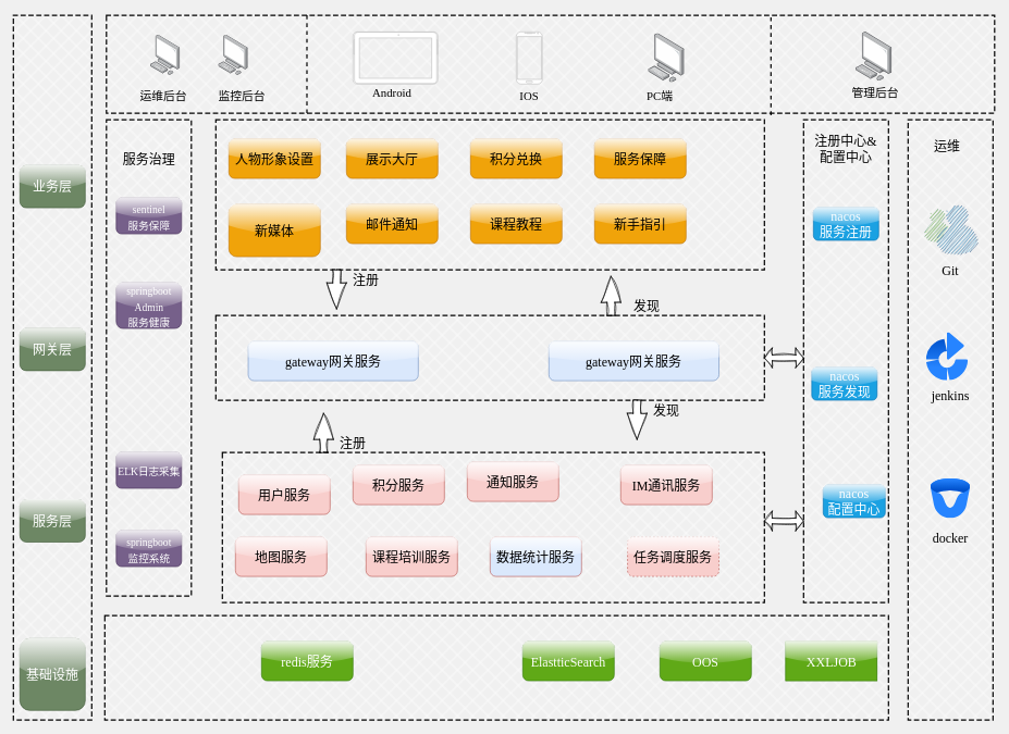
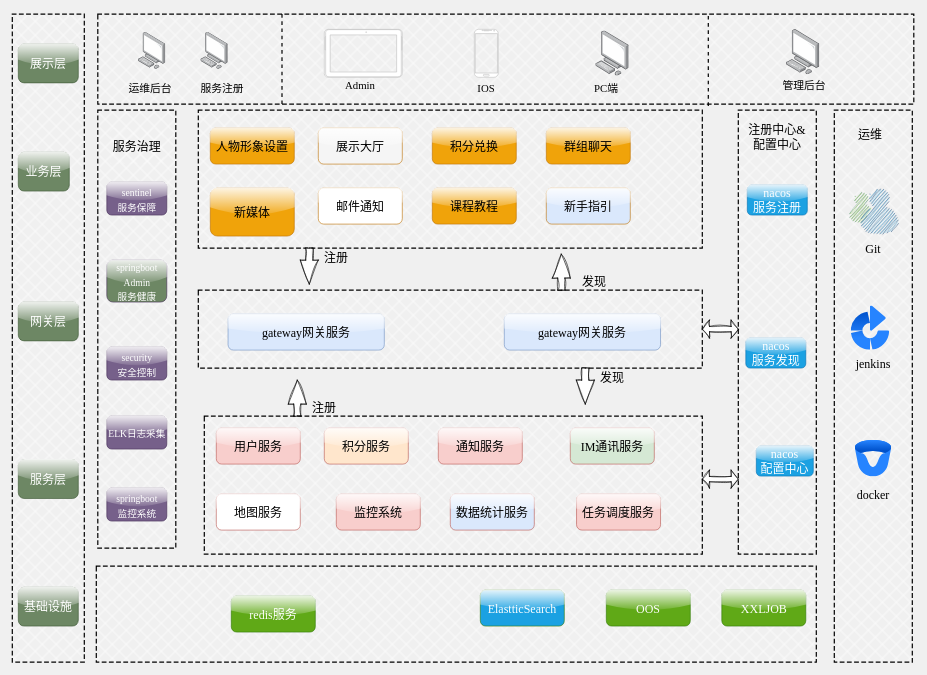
+ <mxCell id="76" value="展示层" style="rounded=1;whiteSpace=wrap;html=1;hachureGap=4;fontFamily=Architects Daughter;fontSource=https%3A%2F%2Ffonts.googleapis.com%2Fcss%3Ffamily%3DArchitects%2BDaughter;fontSize=20;shadow=0;glass=1;fillColor=#6d8764;strokeColor=#3A5431;fontColor=#ffffff;" vertex="1" parent="1"><mxGeometry x="30" y="73" width="100" height="64.65" as="geometry" /></mxCell>
- <mxCell id="16" value="Android" style="text;html=1;strokeColor=none;fillColor=none;align=center;verticalAlign=middle;whiteSpace=wrap;rounded=0;fontSize=18;fontFamily=Architects Daughter;" vertex="1" parent="1"><mxGeometry x="550" y="128.35" width="100" height="30" as="geometry" /></mxCell>
+ <mxCell id="16" value="Admin" style="text;html=1;strokeColor=none;fillColor=none;align=center;verticalAlign=middle;whiteSpace=wrap;rounded=0;fontSize=18;fontFamily=Architects Daughter;" vertex="1" parent="1"><mxGeometry x="550" y="128.35" width="100" height="30" as="geometry" /></mxCell>
- <mxCell id="11" value="监控后台" style="text;html=1;strokeColor=none;fillColor=none;align=center;verticalAlign=middle;whiteSpace=wrap;rounded=0;fontSize=18;fontFamily=Architects Daughter;" vertex="1" parent="1"><mxGeometry x="320" y="133" width="100" height="30" as="geometry" /></mxCell>
+ <mxCell id="11" value="服务注册" style="text;html=1;strokeColor=none;fillColor=none;align=center;verticalAlign=middle;whiteSpace=wrap;rounded=0;fontSize=18;fontFamily=Architects Daughter;" vertex="1" parent="1"><mxGeometry x="320" y="133" width="100" height="30" as="geometry" /></mxCell>
- <mxCell id="32" value="展示大厅" style="rounded=1;whiteSpace=wrap;html=1;hachureGap=4;fontFamily=Architects Daughter;fontSource=https%3A%2F%2Ffonts.googleapis.com%2Fcss%3Ffamily%3DArchitects%2BDaughter;fontSize=20;shadow=0;glass=1;fillColor=#f0a30a;strokeColor=#BD7000;fontColor=#000000;" vertex="1" parent="1"><mxGeometry x="530" y="213" width="140" height="60" as="geometry" /></mxCell>
+ <mxCell id="32" value="展示大厅" style="rounded=1;whiteSpace=wrap;html=1;hachureGap=4;fontFamily=Architects Daughter;fontSource=https%3A%2F%2Ffonts.googleapis.com%2Fcss%3Ffamily%3DArchitects%2BDaughter;fontSize=20;shadow=0;glass=1;fillColor=#f5f5f5;strokeColor=#BD7000;fontColor=#000000;" vertex="1" parent="1"><mxGeometry x="530" y="213" width="140" height="60" as="geometry" /></mxCell>
- <mxCell id="34" value="服务保障" style="rounded=1;whiteSpace=wrap;html=1;hachureGap=4;fontFamily=Architects Daughter;fontSource=https%3A%2F%2Ffonts.googleapis.com%2Fcss%3Ffamily%3DArchitects%2BDaughter;fontSize=20;shadow=0;glass=1;fillColor=#f0a30a;strokeColor=#BD7000;fontColor=#000000;" vertex="1" parent="1"><mxGeometry x="910" y="213" width="140" height="60" as="geometry" /></mxCell>
+ <mxCell id="34" value="群组聊天" style="rounded=1;whiteSpace=wrap;html=1;hachureGap=4;fontFamily=Architects Daughter;fontSource=https%3A%2F%2Ffonts.googleapis.com%2Fcss%3Ffamily%3DArchitects%2BDaughter;fontSize=20;shadow=0;glass=1;fillColor=#f0a30a;strokeColor=#BD7000;fontColor=#000000;" vertex="1" parent="1"><mxGeometry x="910" y="213" width="140" height="60" as="geometry" /></mxCell>
- <mxCell id="77" value="业务层" style="rounded=1;whiteSpace=wrap;html=1;hachureGap=4;fontFamily=Architects Daughter;fontSource=https%3A%2F%2Ffonts.googleapis.com%2Fcss%3Ffamily%3DArchitects%2BDaughter;fontSize=20;shadow=0;glass=1;fillColor=#6d8764;strokeColor=#3A5431;fontColor=#ffffff;" vertex="1" parent="1"><mxGeometry x="30" y="253.35" width="100" height="64.65" as="geometry" /></mxCell>
+ <mxCell id="77" value="业务层" style="rounded=1;whiteSpace=wrap;html=1;hachureGap=4;fontFamily=Architects Daughter;fontSource=https%3A%2F%2Ffonts.googleapis.com%2Fcss%3Ffamily%3DArchitects%2BDaughter;fontSize=20;shadow=0;glass=1;fillColor=#6d8764;strokeColor=#3A5431;fontColor=#ffffff;" vertex="1" parent="1"><mxGeometry x="30" y="253.35" width="85" height="64.65" as="geometry" /></mxCell>
- <mxCell id="36" value="邮件通知" style="rounded=1;whiteSpace=wrap;html=1;hachureGap=4;fontFamily=Architects Daughter;fontSource=https%3A%2F%2Ffonts.googleapis.com%2Fcss%3Ffamily%3DArchitects%2BDaughter;fontSize=20;shadow=0;glass=1;fillColor=#f0a30a;strokeColor=#BD7000;fontColor=#000000;" vertex="1" parent="1"><mxGeometry x="530" y="313" width="140" height="60" as="geometry" /></mxCell>
+ <mxCell id="36" value="邮件通知" style="rounded=1;whiteSpace=wrap;html=1;hachureGap=4;fontFamily=Architects Daughter;fontSource=https%3A%2F%2Ffonts.googleapis.com%2Fcss%3Ffamily%3DArchitects%2BDaughter;fontSize=20;shadow=0;glass=1;fillColor=#ffffff;strokeColor=#BD7000;fontColor=#000000;" vertex="1" parent="1"><mxGeometry x="530" y="313" width="140" height="60" as="geometry" /></mxCell>
- <mxCell id="38" value="新手指引" style="rounded=1;whiteSpace=wrap;html=1;hachureGap=4;fontFamily=Architects Daughter;fontSource=https%3A%2F%2Ffonts.googleapis.com%2Fcss%3Ffamily%3DArchitects%2BDaughter;fontSize=20;shadow=0;glass=1;fillColor=#f0a30a;strokeColor=#BD7000;fontColor=#000000;" vertex="1" parent="1"><mxGeometry x="910" y="313" width="140" height="60" as="geometry" /></mxCell>
+ <mxCell id="38" value="新手指引" style="rounded=1;whiteSpace=wrap;html=1;hachureGap=4;fontFamily=Architects Daughter;fontSource=https%3A%2F%2Ffonts.googleapis.com%2Fcss%3Ffamily%3DArchitects%2BDaughter;fontSize=20;shadow=0;glass=1;fillColor=#dae8fc;strokeColor=#BD7000;fontColor=#000000;" vertex="1" parent="1"><mxGeometry x="910" y="313" width="140" height="60" as="geometry" /></mxCell>
- <mxCell id="72" value="nacos&lt;br&gt;服务注册" style="rounded=1;whiteSpace=wrap;html=1;hachureGap=4;fontFamily=Architects Daughter;fontSource=https%3A%2F%2Ffonts.googleapis.com%2Fcss%3Ffamily%3DArchitects%2BDaughter;fontSize=20;shadow=0;glass=1;fillColor=#1ba1e2;strokeColor=#006EAF;fontColor=#ffffff;" vertex="1" parent="1"><mxGeometry x="1245" y="318" width="100" height="50" as="geometry" /></mxCell>
+ <mxCell id="72" value="nacos&lt;br&gt;服务注册" style="rounded=1;whiteSpace=wrap;html=1;hachureGap=4;fontFamily=Architects Daughter;fontSource=https%3A%2F%2Ffonts.googleapis.com%2Fcss%3Ffamily%3DArchitects%2BDaughter;fontSize=20;shadow=0;glass=1;fillColor=#1ba1e2;strokeColor=#006EAF;fontColor=#ffffff;" vertex="1" parent="1"><mxGeometry x="1245" y="308" width="100" height="50" as="geometry" /></mxCell>
- <mxCell id="83" value="&lt;font style=&quot;font-size: 16px;&quot;&gt;springboot Admin&lt;br&gt;服务健康&lt;br&gt;&lt;/font&gt;" style="rounded=1;whiteSpace=wrap;html=1;hachureGap=4;fontFamily=Architects Daughter;fontSource=https%3A%2F%2Ffonts.googleapis.com%2Fcss%3Ffamily%3DArchitects%2BDaughter;fontSize=20;shadow=0;glass=1;fillColor=#76608a;strokeColor=#432D57;fontColor=#ffffff;" vertex="1" parent="1"><mxGeometry x="177.5" y="433" width="100" height="70" as="geometry" /></mxCell>
+ <mxCell id="83" value="&lt;font style=&quot;font-size: 16px;&quot;&gt;springboot Admin&lt;br&gt;服务健康&lt;br&gt;&lt;/font&gt;" style="rounded=1;whiteSpace=wrap;html=1;hachureGap=4;fontFamily=Architects Daughter;fontSource=https%3A%2F%2Ffonts.googleapis.com%2Fcss%3Ffamily%3DArchitects%2BDaughter;fontSize=20;shadow=0;glass=1;fillColor=#6d8764;strokeColor=#432D57;fontColor=#ffffff;" vertex="1" parent="1"><mxGeometry x="177.5" y="433" width="100" height="70" as="geometry" /></mxCell>
+ <mxCell id="84" value="&lt;font style=&quot;font-size: 16px;&quot;&gt;security&lt;br&gt;安全控制&lt;br&gt;&lt;/font&gt;" style="rounded=1;whiteSpace=wrap;html=1;hachureGap=4;fontFamily=Architects Daughter;fontSource=https%3A%2F%2Ffonts.googleapis.com%2Fcss%3Ffamily%3DArchitects%2BDaughter;fontSize=20;shadow=0;glass=1;fillColor=#76608a;strokeColor=#432D57;fontColor=#ffffff;" vertex="1" parent="1"><mxGeometry x="177.5" y="578" width="100" height="55" as="geometry" /></mxCell>
- <mxCell id="57" value="通知服务" style="rounded=1;whiteSpace=wrap;html=1;hachureGap=4;fontFamily=Architects Daughter;fontSource=https%3A%2F%2Ffonts.googleapis.com%2Fcss%3Ffamily%3DArchitects%2BDaughter;fontSize=20;shadow=0;glass=1;fillColor=#f8cecc;strokeColor=#b85450;" vertex="1" parent="1"><mxGeometry x="715" y="708" width="140" height="60" as="geometry" /></mxCell>
+ <mxCell id="57" value="通知服务" style="rounded=1;whiteSpace=wrap;html=1;hachureGap=4;fontFamily=Architects Daughter;fontSource=https%3A%2F%2Ffonts.googleapis.com%2Fcss%3Ffamily%3DArchitects%2BDaughter;fontSize=20;shadow=0;glass=1;fillColor=#f8cecc;strokeColor=#b85450;" vertex="1" parent="1"><mxGeometry x="730" y="713" width="140" height="60" as="geometry" /></mxCell>
- <mxCell id="56" value="积分服务" style="rounded=1;whiteSpace=wrap;html=1;hachureGap=4;fontFamily=Architects Daughter;fontSource=https%3A%2F%2Ffonts.googleapis.com%2Fcss%3Ffamily%3DArchitects%2BDaughter;fontSize=20;shadow=0;glass=1;fillColor=#f8cecc;strokeColor=#b85450;" vertex="1" parent="1"><mxGeometry x="540" y="713" width="140" height="60" as="geometry" /></mxCell>
+ <mxCell id="56" value="积分服务" style="rounded=1;whiteSpace=wrap;html=1;hachureGap=4;fontFamily=Architects Daughter;fontSource=https%3A%2F%2Ffonts.googleapis.com%2Fcss%3Ffamily%3DArchitects%2BDaughter;fontSize=20;shadow=0;glass=1;fillColor=#ffe6cc;strokeColor=#b85450;" vertex="1" parent="1"><mxGeometry x="540" y="713" width="140" height="60" as="geometry" /></mxCell>
- <mxCell id="58" value="IM通讯服务" style="rounded=1;whiteSpace=wrap;html=1;hachureGap=4;fontFamily=Architects Daughter;fontSource=https%3A%2F%2Ffonts.googleapis.com%2Fcss%3Ffamily%3DArchitects%2BDaughter;fontSize=20;shadow=0;glass=1;fillColor=#f8cecc;strokeColor=#b85450;" vertex="1" parent="1"><mxGeometry x="950" y="713" width="140" height="60" as="geometry" /></mxCell>
+ <mxCell id="58" value="IM通讯服务" style="rounded=1;whiteSpace=wrap;html=1;hachureGap=4;fontFamily=Architects Daughter;fontSource=https%3A%2F%2Ffonts.googleapis.com%2Fcss%3Ffamily%3DArchitects%2BDaughter;fontSize=20;shadow=0;glass=1;fillColor=#d5e8d4;strokeColor=#b85450;" vertex="1" parent="1"><mxGeometry x="950" y="713" width="140" height="60" as="geometry" /></mxCell>
- <mxCell id="55" value="用户服务" style="rounded=1;whiteSpace=wrap;html=1;hachureGap=4;fontFamily=Architects Daughter;fontSource=https%3A%2F%2Ffonts.googleapis.com%2Fcss%3Ffamily%3DArchitects%2BDaughter;fontSize=20;shadow=0;glass=1;fillColor=#f8cecc;strokeColor=#b85450;" vertex="1" parent="1"><mxGeometry x="365" y="728" width="140" height="60" as="geometry" /></mxCell>
+ <mxCell id="55" value="用户服务" style="rounded=1;whiteSpace=wrap;html=1;hachureGap=4;fontFamily=Architects Daughter;fontSource=https%3A%2F%2Ffonts.googleapis.com%2Fcss%3Ffamily%3DArchitects%2BDaughter;fontSize=20;shadow=0;glass=1;fillColor=#f8cecc;strokeColor=#b85450;" vertex="1" parent="1"><mxGeometry x="360" y="713" width="140" height="60" as="geometry" /></mxCell>
- <mxCell id="59" value="地图服务" style="rounded=1;whiteSpace=wrap;html=1;hachureGap=4;fontFamily=Architects Daughter;fontSource=https%3A%2F%2Ffonts.googleapis.com%2Fcss%3Ffamily%3DArchitects%2BDaughter;fontSize=20;shadow=0;glass=1;fillColor=#f8cecc;strokeColor=#b85450;" vertex="1" parent="1"><mxGeometry x="360" y="823" width="140" height="60" as="geometry" /></mxCell>
+ <mxCell id="59" value="地图服务" style="rounded=1;whiteSpace=wrap;html=1;hachureGap=4;fontFamily=Architects Daughter;fontSource=https%3A%2F%2Ffonts.googleapis.com%2Fcss%3Ffamily%3DArchitects%2BDaughter;fontSize=20;shadow=0;glass=1;fillColor=#ffffff;strokeColor=#b85450;" vertex="1" parent="1"><mxGeometry x="360" y="823" width="140" height="60" as="geometry" /></mxCell>
- <mxCell id="60" value="课程培训服务" style="rounded=1;whiteSpace=wrap;html=1;hachureGap=4;fontFamily=Architects Daughter;fontSource=https%3A%2F%2Ffonts.googleapis.com%2Fcss%3Ffamily%3DArchitects%2BDaughter;fontSize=20;shadow=0;glass=1;fillColor=#f8cecc;strokeColor=#b85450;" vertex="1" parent="1"><mxGeometry x="560" y="823" width="140" height="60" as="geometry" /></mxCell>
+ <mxCell id="60" value="监控系统" style="rounded=1;whiteSpace=wrap;html=1;hachureGap=4;fontFamily=Architects Daughter;fontSource=https%3A%2F%2Ffonts.googleapis.com%2Fcss%3Ffamily%3DArchitects%2BDaughter;fontSize=20;shadow=0;glass=1;fillColor=#f8cecc;strokeColor=#b85450;" vertex="1" parent="1"><mxGeometry x="560" y="823" width="140" height="60" as="geometry" /></mxCell>
- <mxCell id="62" value="任务调度服务" style="rounded=1;whiteSpace=wrap;html=1;hachureGap=4;fontFamily=Architects Daughter;fontSource=https%3A%2F%2Ffonts.googleapis.com%2Fcss%3Ffamily%3DArchitects%2BDaughter;fontSize=20;shadow=0;glass=1;fillColor=#f8cecc;strokeColor=#b85450;dashed=1;" vertex="1" parent="1"><mxGeometry x="960.4" y="823" width="140" height="60" as="geometry" /></mxCell>
+ <mxCell id="62" value="任务调度服务" style="rounded=1;whiteSpace=wrap;html=1;hachureGap=4;fontFamily=Architects Daughter;fontSource=https%3A%2F%2Ffonts.googleapis.com%2Fcss%3Ffamily%3DArchitects%2BDaughter;fontSize=20;shadow=0;glass=1;fillColor=#f8cecc;strokeColor=#b85450;" vertex="1" parent="1"><mxGeometry x="960.4" y="823" width="140" height="60" as="geometry" /></mxCell>
- <mxCell id="66" value="redis服务" style="rounded=1;whiteSpace=wrap;html=1;hachureGap=4;fontFamily=Architects Daughter;fontSource=https%3A%2F%2Ffonts.googleapis.com%2Fcss%3Ffamily%3DArchitects%2BDaughter;fontSize=20;shadow=0;glass=1;fillColor=#60a917;strokeColor=#2D7600;fontColor=#ffffff;" vertex="1" parent="1"><mxGeometry x="400" y="983" width="140" height="60" as="geometry" /></mxCell>
+ <mxCell id="66" value="redis服务" style="rounded=1;whiteSpace=wrap;html=1;hachureGap=4;fontFamily=Architects Daughter;fontSource=https%3A%2F%2Ffonts.googleapis.com%2Fcss%3Ffamily%3DArchitects%2BDaughter;fontSize=20;shadow=0;glass=1;fillColor=#60a917;strokeColor=#2D7600;fontColor=#ffffff;" vertex="1" parent="1"><mxGeometry x="385" y="993" width="140" height="60" as="geometry" /></mxCell>
- <mxCell id="67" value="ElastticSearch" style="rounded=1;whiteSpace=wrap;html=1;hachureGap=4;fontFamily=Architects Daughter;fontSource=https%3A%2F%2Ffonts.googleapis.com%2Fcss%3Ffamily%3DArchitects%2BDaughter;fontSize=20;shadow=0;glass=1;fillColor=#60a917;strokeColor=#2D7600;fontColor=#ffffff;" vertex="1" parent="1"><mxGeometry x="800" y="983" width="140" height="60" as="geometry" /></mxCell>
+ <mxCell id="67" value="ElastticSearch" style="rounded=1;whiteSpace=wrap;html=1;hachureGap=4;fontFamily=Architects Daughter;fontSource=https%3A%2F%2Ffonts.googleapis.com%2Fcss%3Ffamily%3DArchitects%2BDaughter;fontSize=20;shadow=0;glass=1;fillColor=#1ba1e2;strokeColor=#2D7600;fontColor=#ffffff;" vertex="1" parent="1"><mxGeometry x="800" y="983" width="140" height="60" as="geometry" /></mxCell>
- <mxCell id="75" value="XXLJOB" style="whiteSpace=wrap;html=1;hachureGap=4;fontFamily=Architects Daughter;fontSource=https%3A%2F%2Ffonts.googleapis.com%2Fcss%3Ffamily%3DArchitects%2BDaughter;fontSize=20;shadow=0;glass=1;fillColor=#60a917;strokeColor=#2D7600;fontColor=#ffffff;rounded=0;" vertex="1" parent="1"><mxGeometry x="1202.5" y="983" width="140" height="60" as="geometry" /></mxCell>
+ <mxCell id="75" value="XXLJOB" style="rounded=1;whiteSpace=wrap;html=1;hachureGap=4;fontFamily=Architects Daughter;fontSource=https%3A%2F%2Ffonts.googleapis.com%2Fcss%3Ffamily%3DArchitects%2BDaughter;fontSize=20;shadow=0;glass=1;fillColor=#60a917;strokeColor=#2D7600;fontColor=#ffffff;" vertex="1" parent="1"><mxGeometry x="1202.5" y="983" width="140" height="60" as="geometry" /></mxCell>
- <mxCell id="80" value="基础设施" style="rounded=1;whiteSpace=wrap;html=1;hachureGap=4;fontFamily=Architects Daughter;fontSource=https%3A%2F%2Ffonts.googleapis.com%2Fcss%3Ffamily%3DArchitects%2BDaughter;fontSize=20;shadow=0;glass=1;fillColor=#6d8764;strokeColor=#3A5431;fontColor=#ffffff;" vertex="1" parent="1"><mxGeometry x="30" y="978.35" width="100" height="110" as="geometry" /></mxCell>
+ <mxCell id="80" value="基础设施" style="rounded=1;whiteSpace=wrap;html=1;hachureGap=4;fontFamily=Architects Daughter;fontSource=https%3A%2F%2Ffonts.googleapis.com%2Fcss%3Ffamily%3DArchitects%2BDaughter;fontSize=20;shadow=0;glass=1;fillColor=#6d8764;strokeColor=#3A5431;fontColor=#ffffff;" vertex="1" parent="1"><mxGeometry x="30" y="978.35" width="100" height="64.65" as="geometry" /></mxCell>
